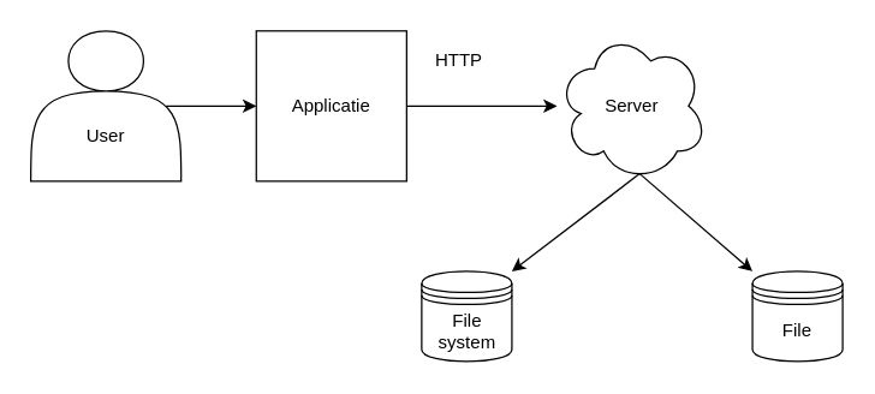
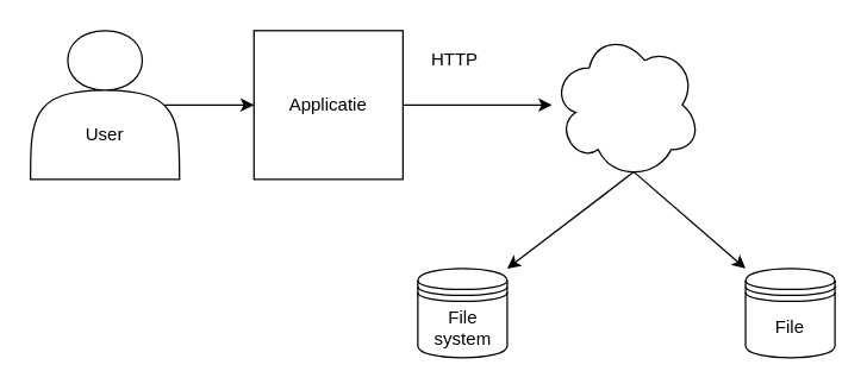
- <mxCell id="7" value="Server" style="text;html=1;strokeColor=none;fillColor=none;align=center;verticalAlign=middle;whiteSpace=wrap;rounded=0;" vertex="1" parent="1"><mxGeometry x="400" y="60" width="40" height="20" as="geometry" /></mxCell>
